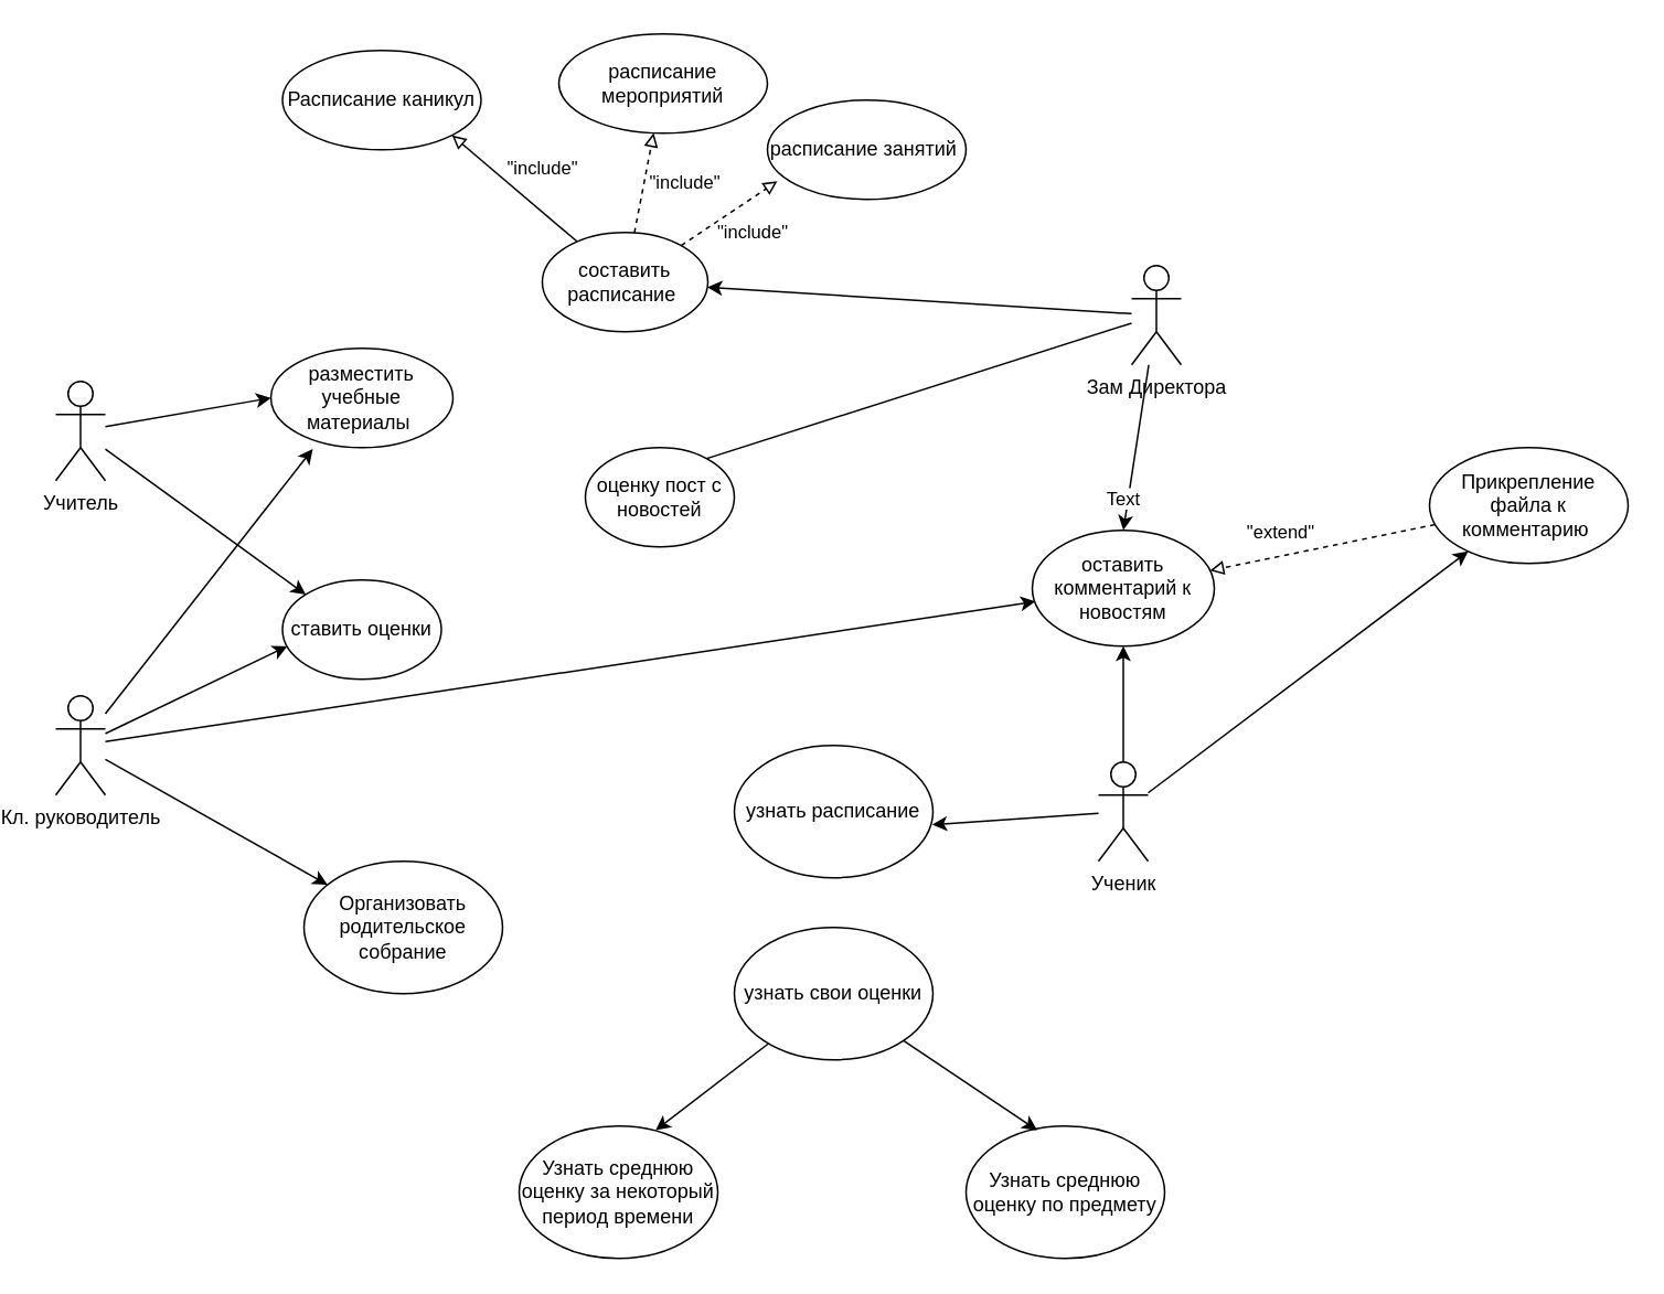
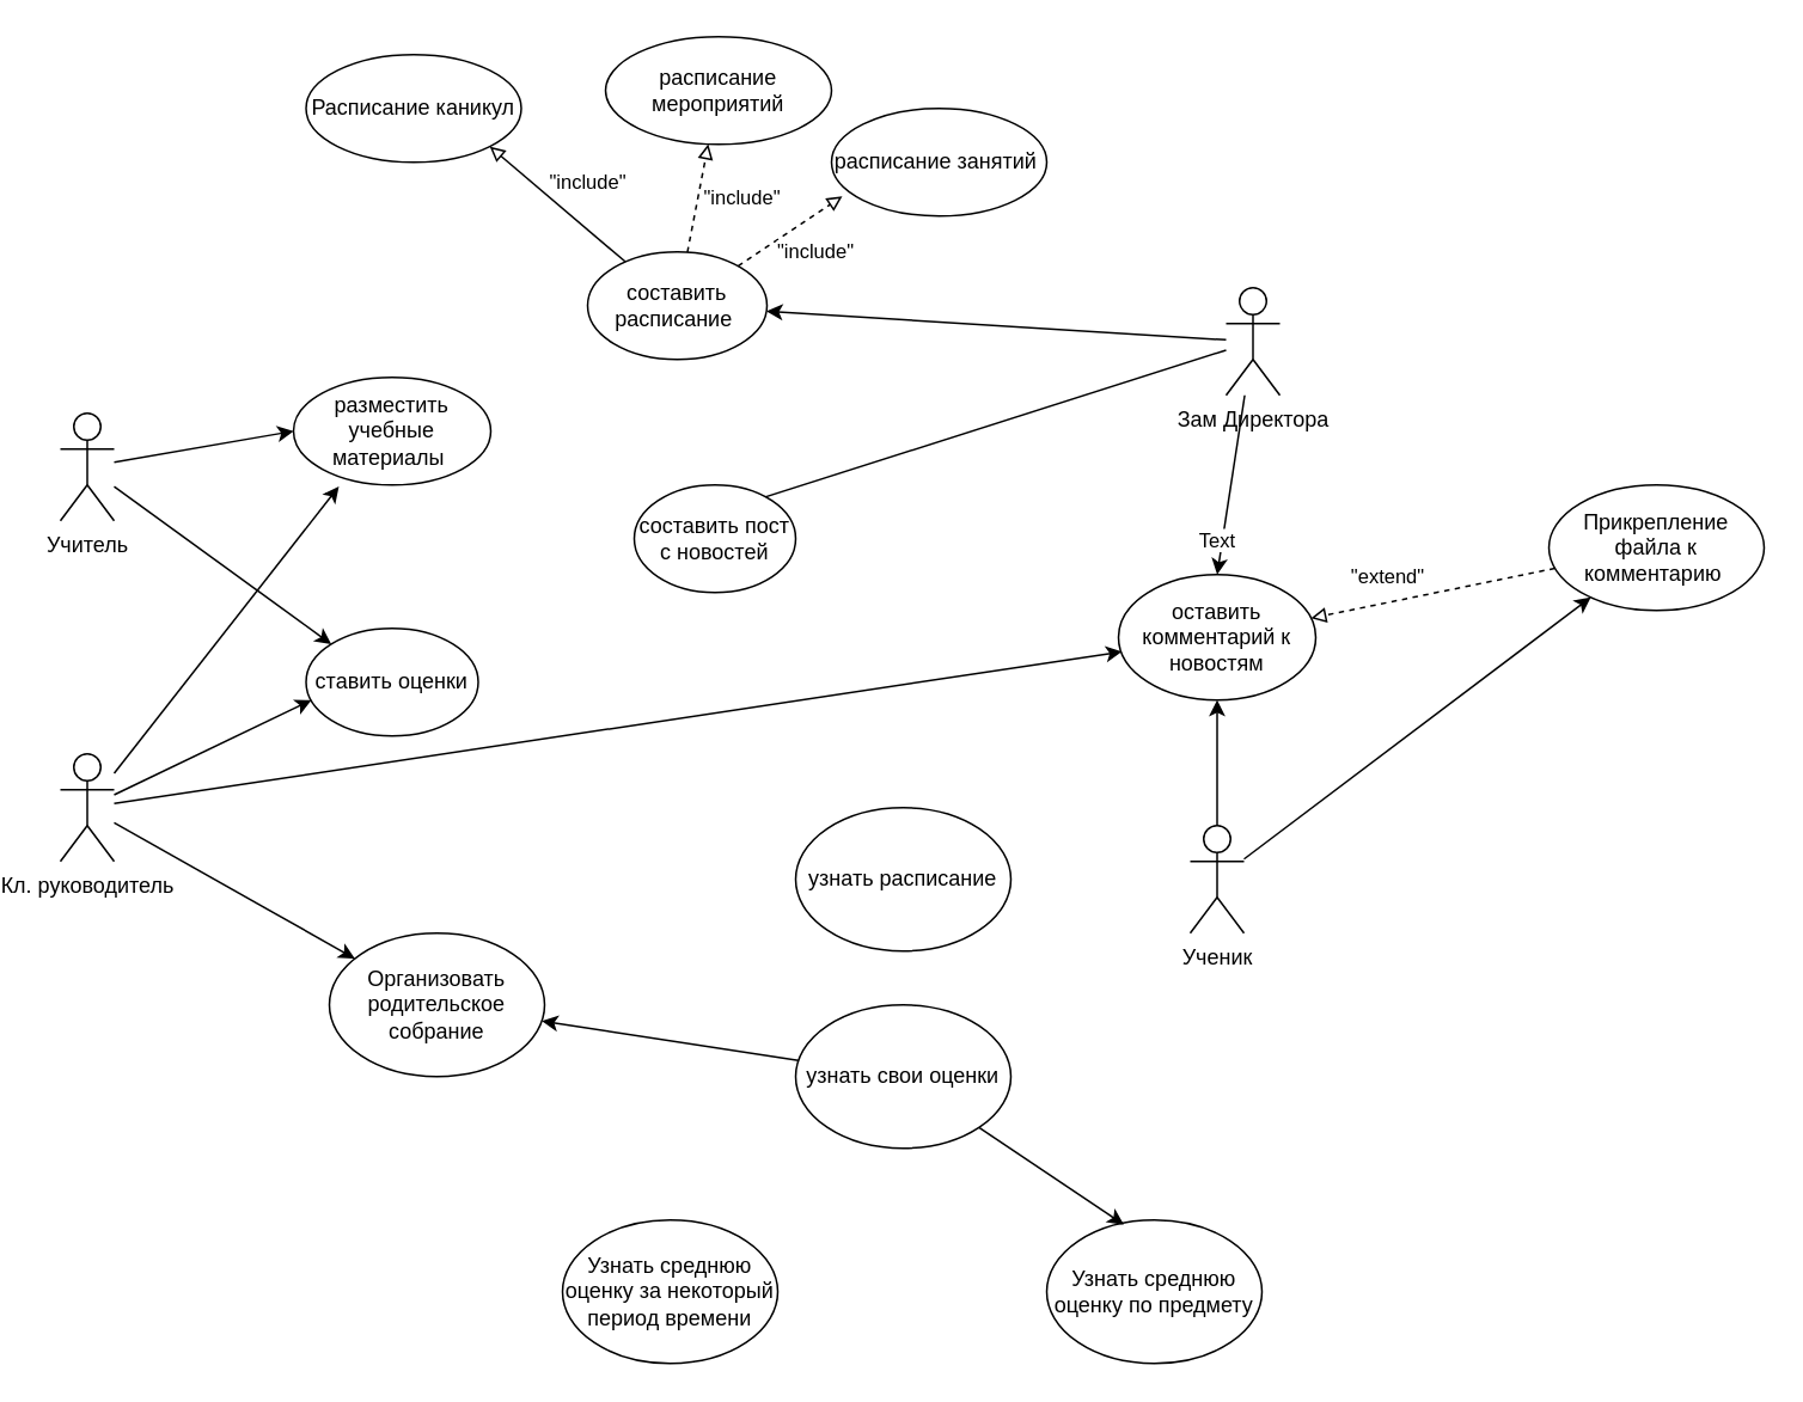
- <mxCell id="33" value="оценку пост с новостей" style="ellipse;whiteSpace=wrap;html=1;" vertex="1" parent="1"><mxGeometry x="340" y="270" width="90" height="60" as="geometry" /></mxCell>
+ <mxCell id="33" value="составить пост с новостей" style="ellipse;whiteSpace=wrap;html=1;" vertex="1" parent="1"><mxGeometry x="340" y="270" width="90" height="60" as="geometry" /></mxCell>
- <mxCell id="27" style="edgeStyle=none;rounded=0;orthogonalLoop=1;jettySize=auto;html=1;entryX=0.996;entryY=0.599;entryDx=0;entryDy=0;entryPerimeter=0;" edge="1" parent="1" source="8" target="9"><mxGeometry relative="1" as="geometry" /></mxCell>
- <mxCell id="31" style="edgeStyle=none;rounded=0;orthogonalLoop=1;jettySize=auto;html=1;entryX=0.687;entryY=0.032;entryDx=0;entryDy=0;entryPerimeter=0;" edge="1" parent="1" source="10" target="29"><mxGeometry relative="1" as="geometry" /></mxCell>
+ <mxCell id="31" style="edgeStyle=none;rounded=0;orthogonalLoop=1;jettySize=auto;html=1;" edge="1" parent="1" source="10" target="11"><mxGeometry relative="1" as="geometry" /></mxCell>
